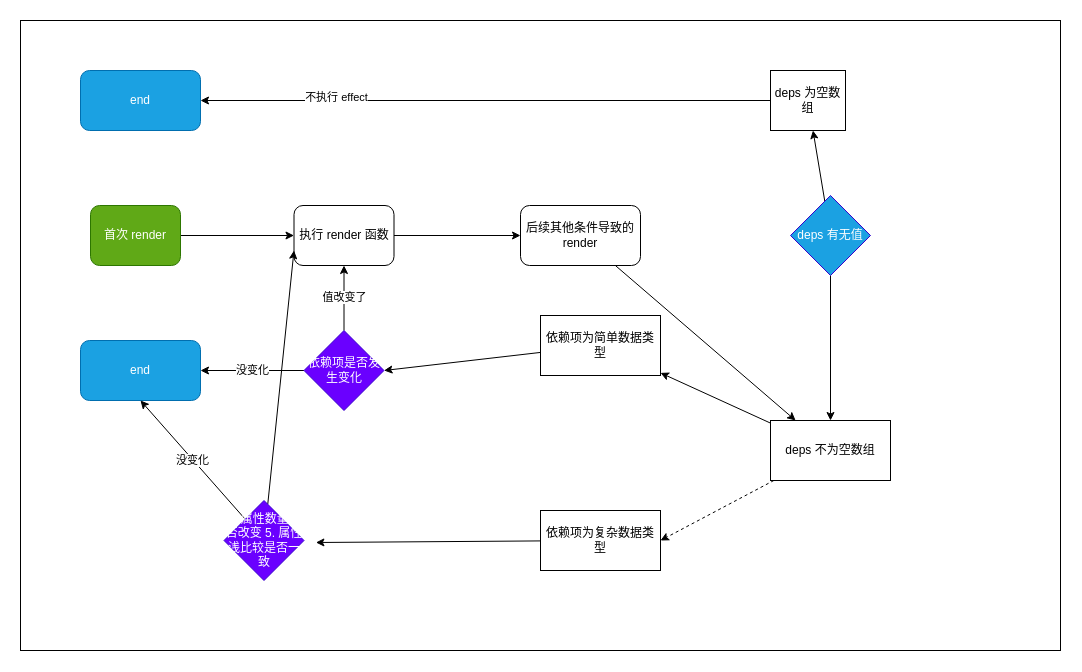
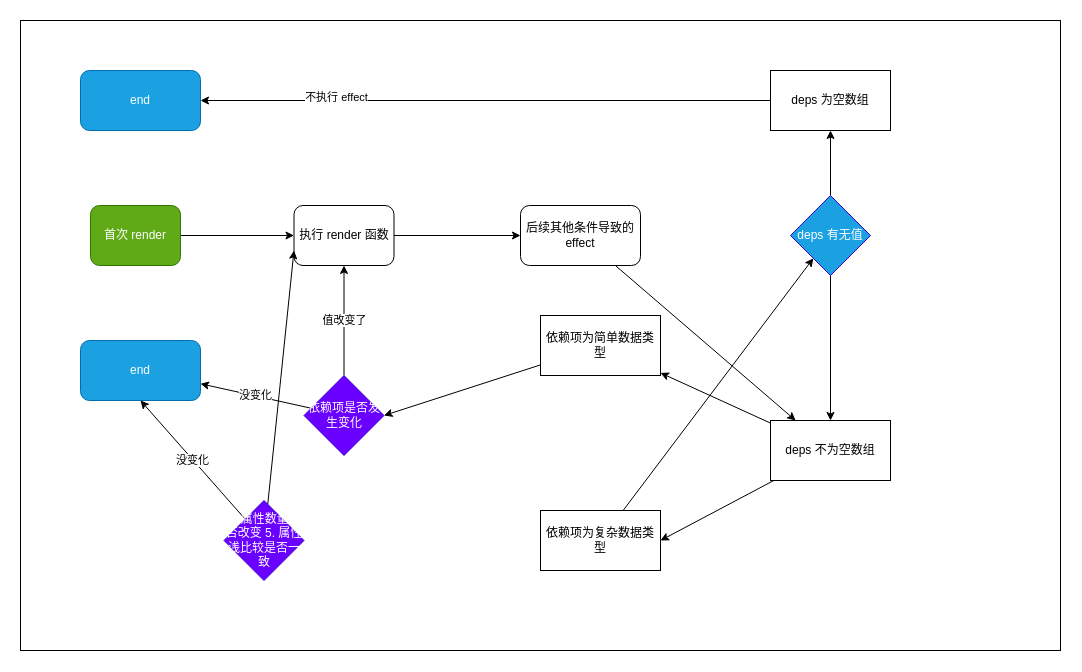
- <mxCell id="14" value="deps 为空数组" style="rounded=0;whiteSpace=wrap;html=1;" vertex="1" parent="1"><mxGeometry x="770" y="70" width="75" height="60" as="geometry" /></mxCell>
+ <mxCell id="14" value="deps 为空数组" style="rounded=0;whiteSpace=wrap;html=1;" vertex="1" parent="1"><mxGeometry x="770" y="70" width="120" height="60" as="geometry" /></mxCell>
- <mxCell id="8" value="后续其他条件导致的&lt;br&gt;render" style="rounded=1;whiteSpace=wrap;html=1;" parent="1" vertex="1"><mxGeometry x="520" y="205" width="120" height="60" as="geometry" /></mxCell>
+ <mxCell id="8" value="后续其他条件导致的&lt;br&gt;effect" style="rounded=1;whiteSpace=wrap;html=1;" parent="1" vertex="1"><mxGeometry x="520" y="205" width="120" height="60" as="geometry" /></mxCell>
- <mxCell id="23" value="依赖项是否发生变化" style="rhombus;whiteSpace=wrap;html=1;fillColor=#6a00ff;fontColor=#ffffff;strokeColor=#3700CC;" vertex="1" parent="1"><mxGeometry x="303.5" y="330" width="80" height="80" as="geometry" /></mxCell>
+ <mxCell id="23" value="依赖项是否发生变化" style="rhombus;whiteSpace=wrap;html=1;fillColor=#6a00ff;fontColor=#ffffff;strokeColor=#3700CC;" vertex="1" parent="1"><mxGeometry x="303.5" y="375" width="80" height="80" as="geometry" /></mxCell>
- <mxCell id="16" style="edgeStyle=none;html=1;entryX=1;entryY=0.5;entryDx=0;entryDy=0;dashed=1;" edge="1" parent="1" source="17" target="26"><mxGeometry relative="1" as="geometry" /></mxCell>
+ <mxCell id="16" style="edgeStyle=none;html=1;entryX=1;entryY=0.5;entryDx=0;entryDy=0;" edge="1" parent="1" source="17" target="26"><mxGeometry relative="1" as="geometry" /></mxCell>
- <mxCell id="25" style="edgeStyle=none;html=1;entryX=1.149;entryY=0.525;entryDx=0;entryDy=0;entryPerimeter=0;" edge="1" parent="1" source="26" target="29"><mxGeometry relative="1" as="geometry" /></mxCell>
+ <mxCell id="25" style="edgeStyle=none;html=1;" edge="1" parent="1" source="26" target="11"><mxGeometry relative="1" as="geometry" /></mxCell>
